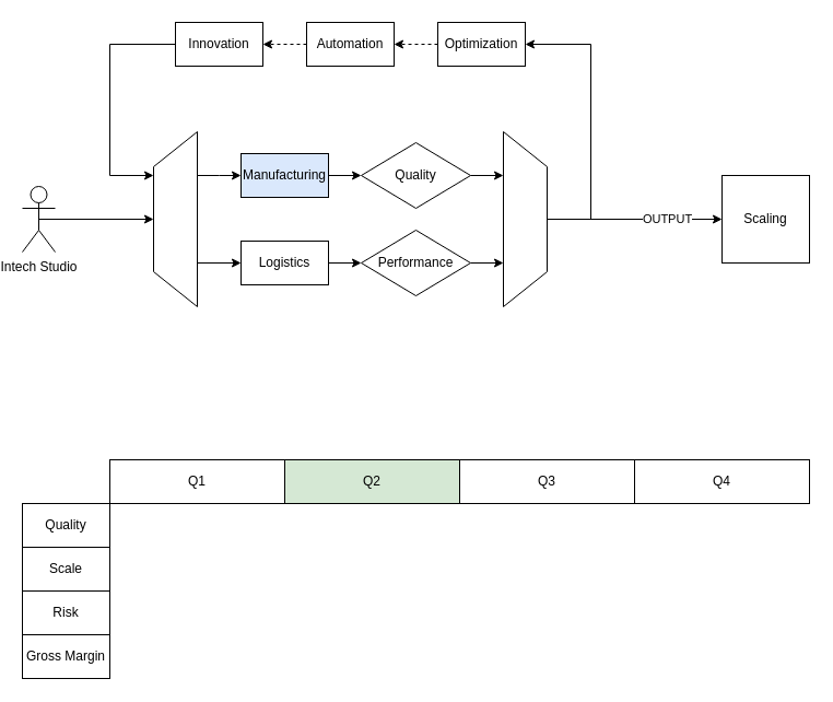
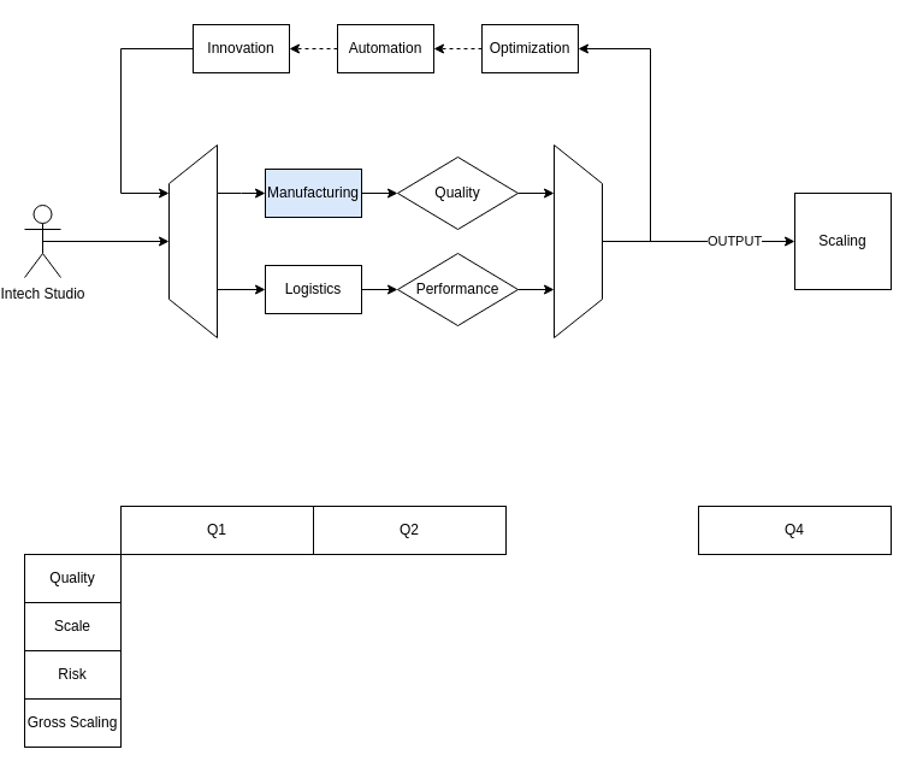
- <mxCell id="30" value="Q2" style="rounded=0;whiteSpace=wrap;html=1;fillColor=#d5e8d4;" vertex="1" parent="1"><mxGeometry x="260" y="420" width="160" height="40" as="geometry" /></mxCell>
+ <mxCell id="30" value="Q2" style="rounded=0;whiteSpace=wrap;html=1;" vertex="1" parent="1"><mxGeometry x="260" y="420" width="160" height="40" as="geometry" /></mxCell>
- <mxCell id="31" value="Q3" style="rounded=0;whiteSpace=wrap;html=1;" vertex="1" parent="1"><mxGeometry x="420" y="420" width="160" height="40" as="geometry" /></mxCell>
- <mxCell id="28" value="Gross Margin" style="rounded=0;whiteSpace=wrap;html=1;" vertex="1" parent="1"><mxGeometry x="20" y="580" width="80" height="40" as="geometry" /></mxCell>
+ <mxCell id="28" value="Gross Scaling" style="rounded=0;whiteSpace=wrap;html=1;" vertex="1" parent="1"><mxGeometry x="20" y="580" width="80" height="40" as="geometry" /></mxCell>
